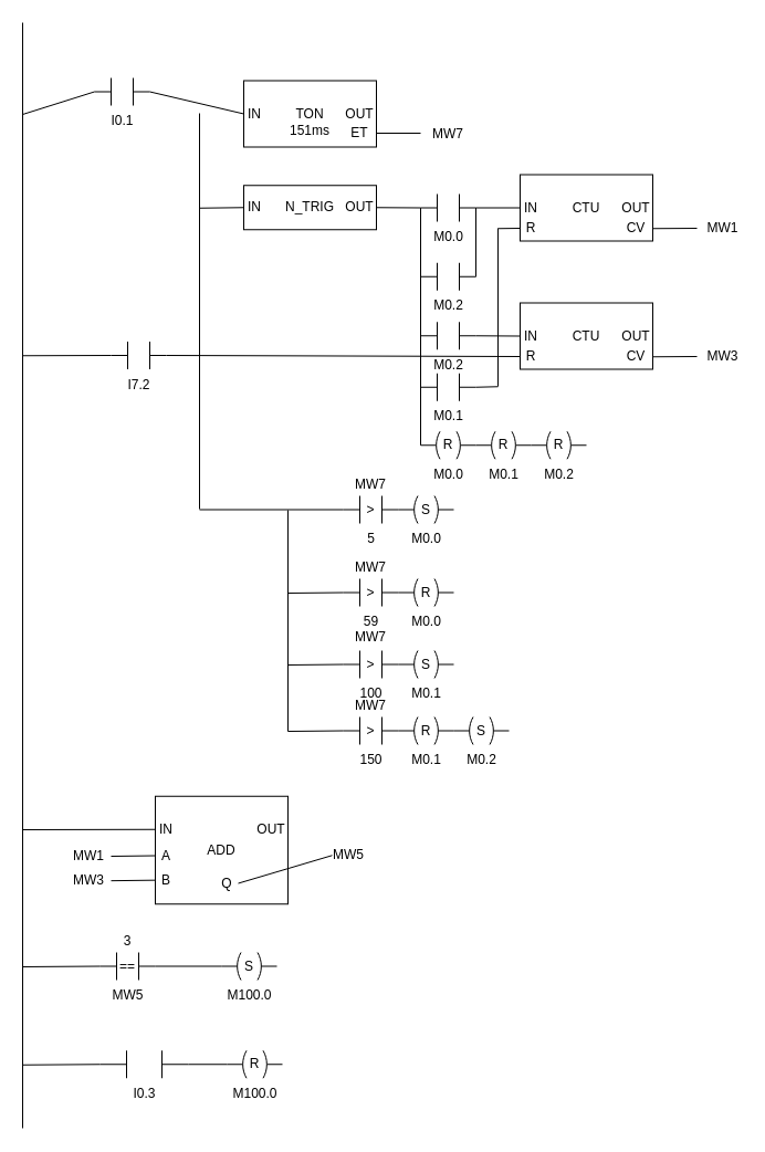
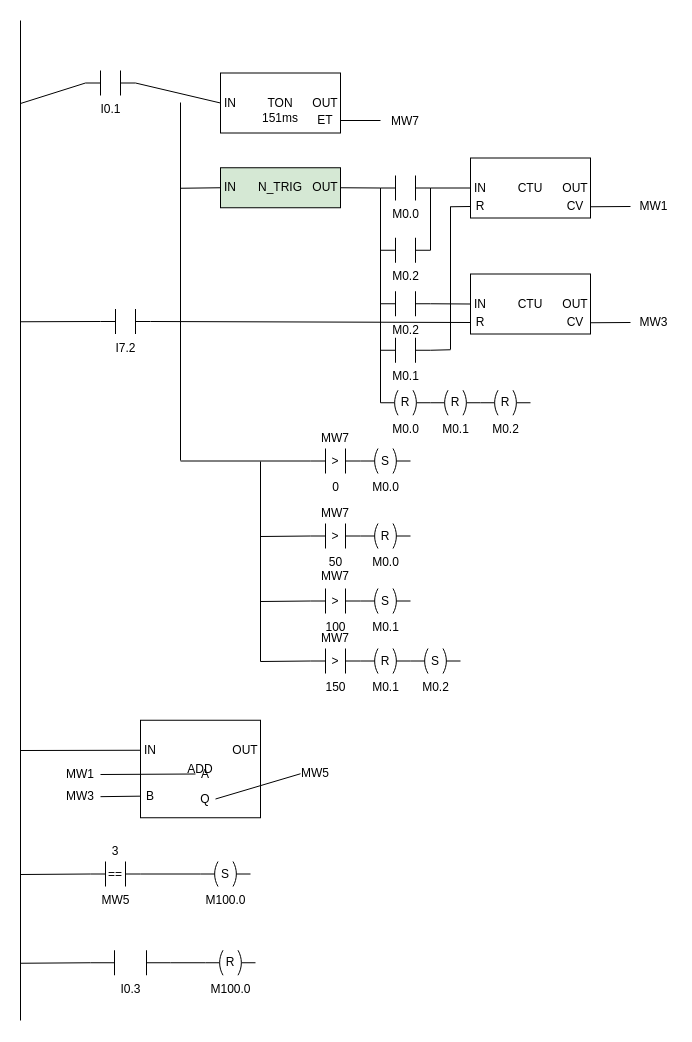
- <mxCell id="55" value="N_TRIG" style="rounded=0;whiteSpace=wrap;html=1;" parent="1" vertex="1"><mxGeometry x="220" y="167.25" width="120" height="40" as="geometry" /></mxCell>
+ <mxCell id="55" value="N_TRIG" style="rounded=0;whiteSpace=wrap;html=1;fillColor=#d5e8d4;" parent="1" vertex="1"><mxGeometry x="220" y="167.25" width="120" height="40" as="geometry" /></mxCell>
- <mxCell id="78" value="5" style="pointerEvents=1;verticalLabelPosition=bottom;shadow=0;dashed=0;align=center;html=1;verticalAlign=top;shape=mxgraph.electrical.plc_ladder.contact;" vertex="1" parent="1"><mxGeometry x="310" y="448" width="50" height="25" as="geometry" /></mxCell>
+ <mxCell id="78" value="0" style="pointerEvents=1;verticalLabelPosition=bottom;shadow=0;dashed=0;align=center;html=1;verticalAlign=top;shape=mxgraph.electrical.plc_ladder.contact;" vertex="1" parent="1"><mxGeometry x="310" y="448" width="50" height="25" as="geometry" /></mxCell>
- <mxCell id="84" value="59" style="pointerEvents=1;verticalLabelPosition=bottom;shadow=0;dashed=0;align=center;html=1;verticalAlign=top;shape=mxgraph.electrical.plc_ladder.contact;" vertex="1" parent="1"><mxGeometry x="310" y="523" width="50" height="25" as="geometry" /></mxCell>
+ <mxCell id="84" value="50" style="pointerEvents=1;verticalLabelPosition=bottom;shadow=0;dashed=0;align=center;html=1;verticalAlign=top;shape=mxgraph.electrical.plc_ladder.contact;" vertex="1" parent="1"><mxGeometry x="310" y="523" width="50" height="25" as="geometry" /></mxCell>
- <mxCell id="35" value="A" style="text;html=1;strokeColor=none;fillColor=none;align=center;verticalAlign=middle;whiteSpace=wrap;rounded=0;" parent="1" vertex="1"><mxGeometry x="140" y="764.75" width="20" height="17.5" as="geometry" /></mxCell>
+ <mxCell id="35" value="A" style="text;html=1;strokeColor=none;fillColor=none;align=center;verticalAlign=middle;whiteSpace=wrap;rounded=0;" parent="1" vertex="1"><mxGeometry x="195" y="764.75" width="20" height="17.5" as="geometry" /></mxCell>
